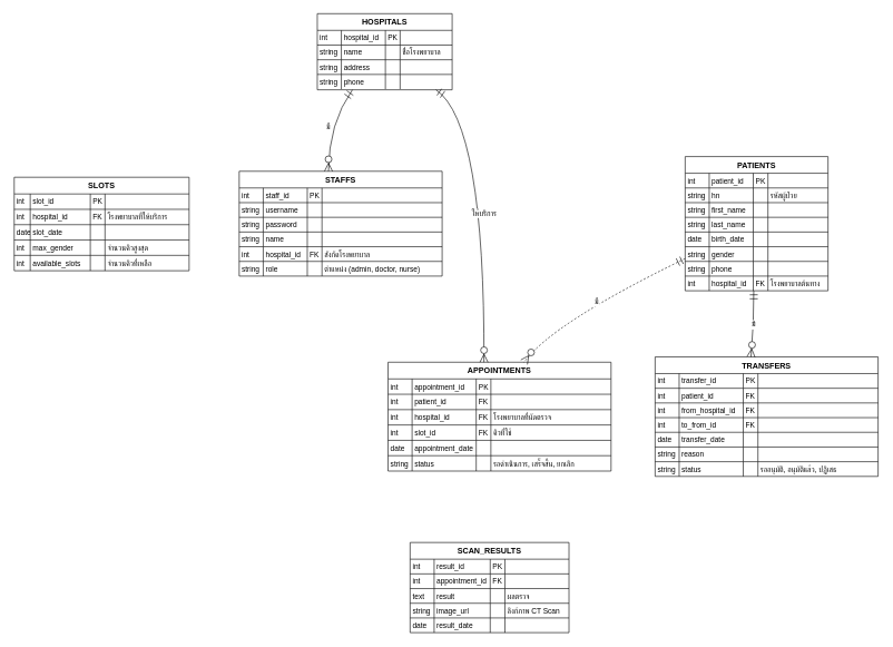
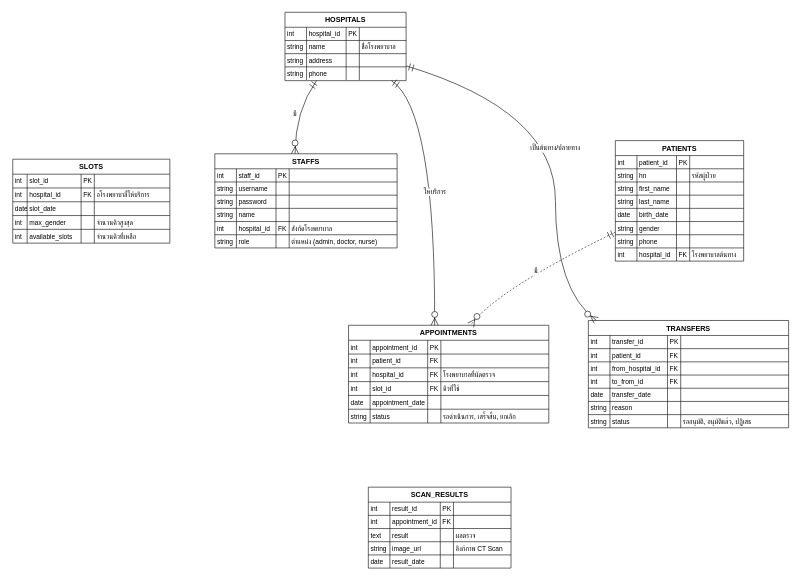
+ <mxCell id="218" value="เป็นต้นทาง/ปลายทาง" style="curved=1;startArrow=ERmandOne;startSize=10;;endArrow=ERzeroToMany;endSize=10;;exitX=0.94;exitY=0.75;entryX=0.04;entryY=0;rounded=0;" parent="1" source="43" target="126" edge="1"><mxGeometry relative="1" as="geometry"><Array as="points"><mxPoint x="925" y="184" /><mxPoint x="925" y="484" /></Array></mxGeometry></mxCell>
- <mxCell id="198" value="โรงพยาบาลที่ให้บริการ" style="shape=partialRectangle;connectable=0;fillColor=none;top=0;left=0;bottom=0;right=0;align=left;spacingLeft=2;overflow=hidden;fontSize=11;" parent="194" vertex="1"><mxGeometry x="136" width="126" height="23" as="geometry"><mxRectangle width="126" height="23" as="alternateBounds" /></mxGeometry></mxCell>
+ <mxCell id="198" value="อโรงพยาบาลี่ให้บริการ" style="shape=partialRectangle;connectable=0;fillColor=none;top=0;left=0;bottom=0;right=0;align=left;spacingLeft=2;overflow=hidden;fontSize=11;" parent="194" vertex="1"><mxGeometry x="136" width="126" height="23" as="geometry"><mxRectangle width="126" height="23" as="alternateBounds" /></mxGeometry></mxCell>
- <mxCell id="215" value="มี" style="curved=1;startArrow=ERmandOne;startSize=10;;endArrow=ERzeroToMany;endSize=10;;exitX=0.48;exitY=1;entryX=0.43;entryY=0;rounded=0;" parent="1" source="2" target="126" edge="1"><mxGeometry relative="1" as="geometry"><Array as="points"><mxPoint x="1128" y="484" /></Array></mxGeometry></mxCell>
